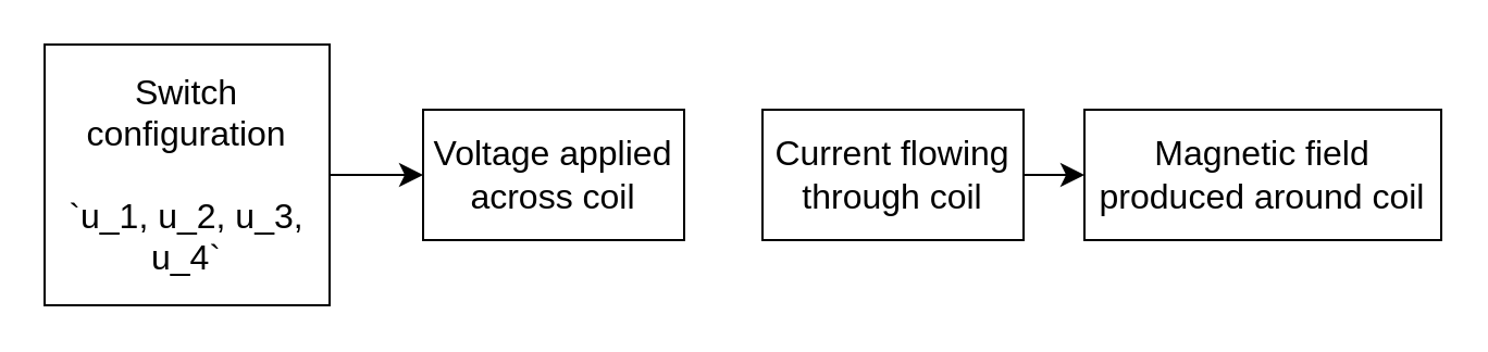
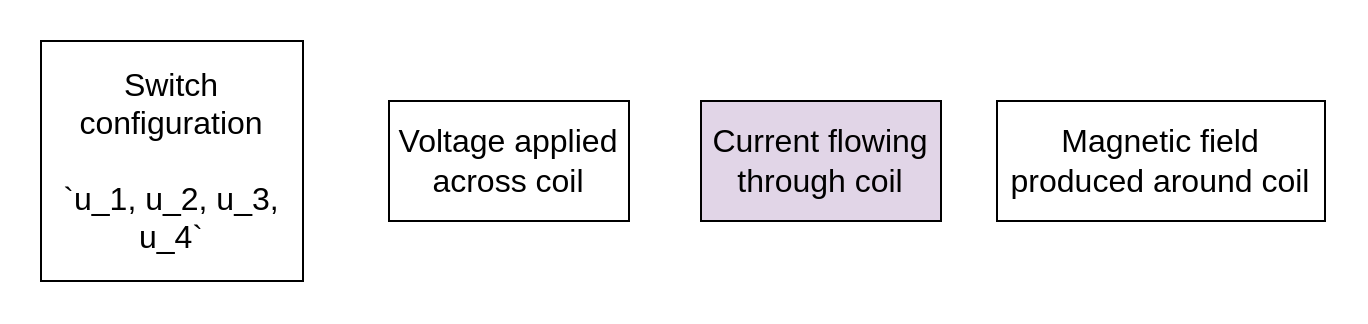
- <mxCell id="2" style="edgeStyle=none;curved=1;rounded=0;orthogonalLoop=1;jettySize=auto;html=1;entryX=0;entryY=0.5;entryDx=0;entryDy=0;fontSize=12;startSize=8;endSize=8;" edge="1" parent="1" source="3" target="4"><mxGeometry relative="1" as="geometry" /></mxCell>
- <mxCell id="6" value="Current flowing through coil" style="rounded=0;whiteSpace=wrap;html=1;fontSize=16;" vertex="1" parent="1"><mxGeometry x="350" y="50" width="120" height="60" as="geometry" /></mxCell>
+ <mxCell id="6" value="Current flowing through coil" style="rounded=0;whiteSpace=wrap;html=1;fontSize=16;fillColor=#e1d5e7;" vertex="1" parent="1"><mxGeometry x="350" y="50" width="120" height="60" as="geometry" /></mxCell>
- <mxCell id="5" value="" style="edgeStyle=none;curved=1;rounded=0;orthogonalLoop=1;jettySize=auto;html=1;fontSize=12;startSize=8;endSize=8;" edge="1" parent="1" source="6" target="7"><mxGeometry relative="1" as="geometry" /></mxCell>
